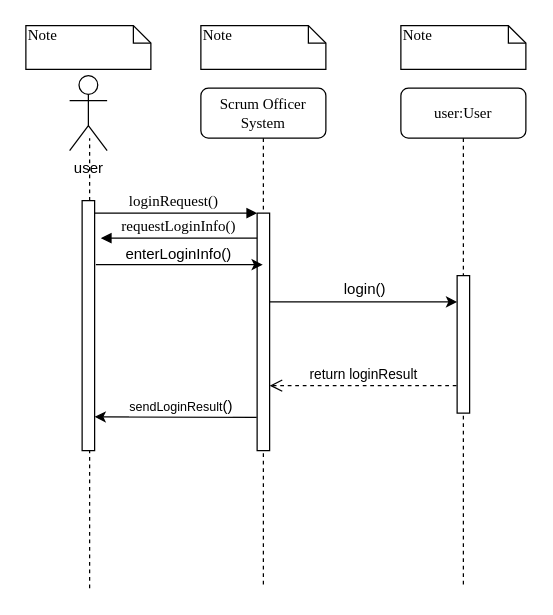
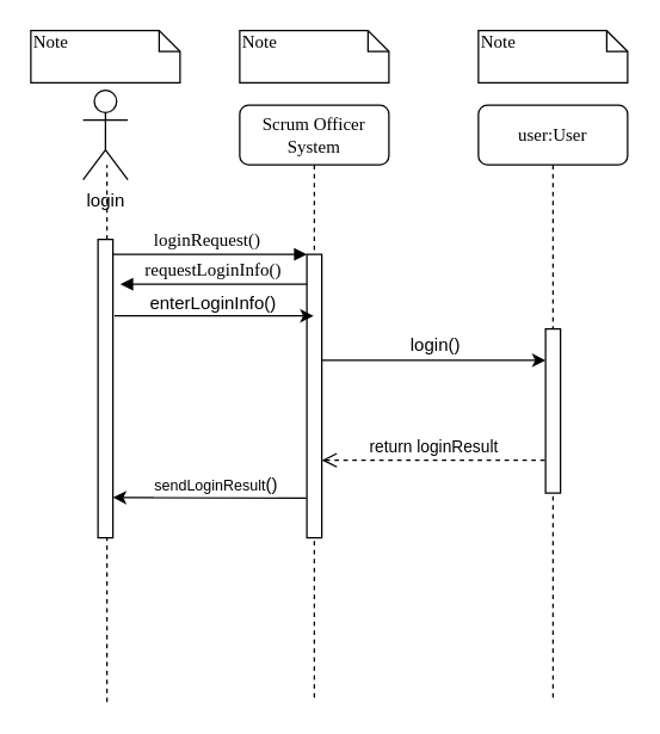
- <mxCell id="12" value="user&lt;br&gt;" style="shape=umlActor;html=1;verticalLabelPosition=bottom;verticalAlign=top;align=center;" vertex="1" parent="1"><mxGeometry x="55" y="60" width="30" height="60" as="geometry" /></mxCell>
+ <mxCell id="12" value="login&lt;br&gt;" style="shape=umlActor;html=1;verticalLabelPosition=bottom;verticalAlign=top;align=center;" vertex="1" parent="1"><mxGeometry x="55" y="60" width="30" height="60" as="geometry" /></mxCell>
